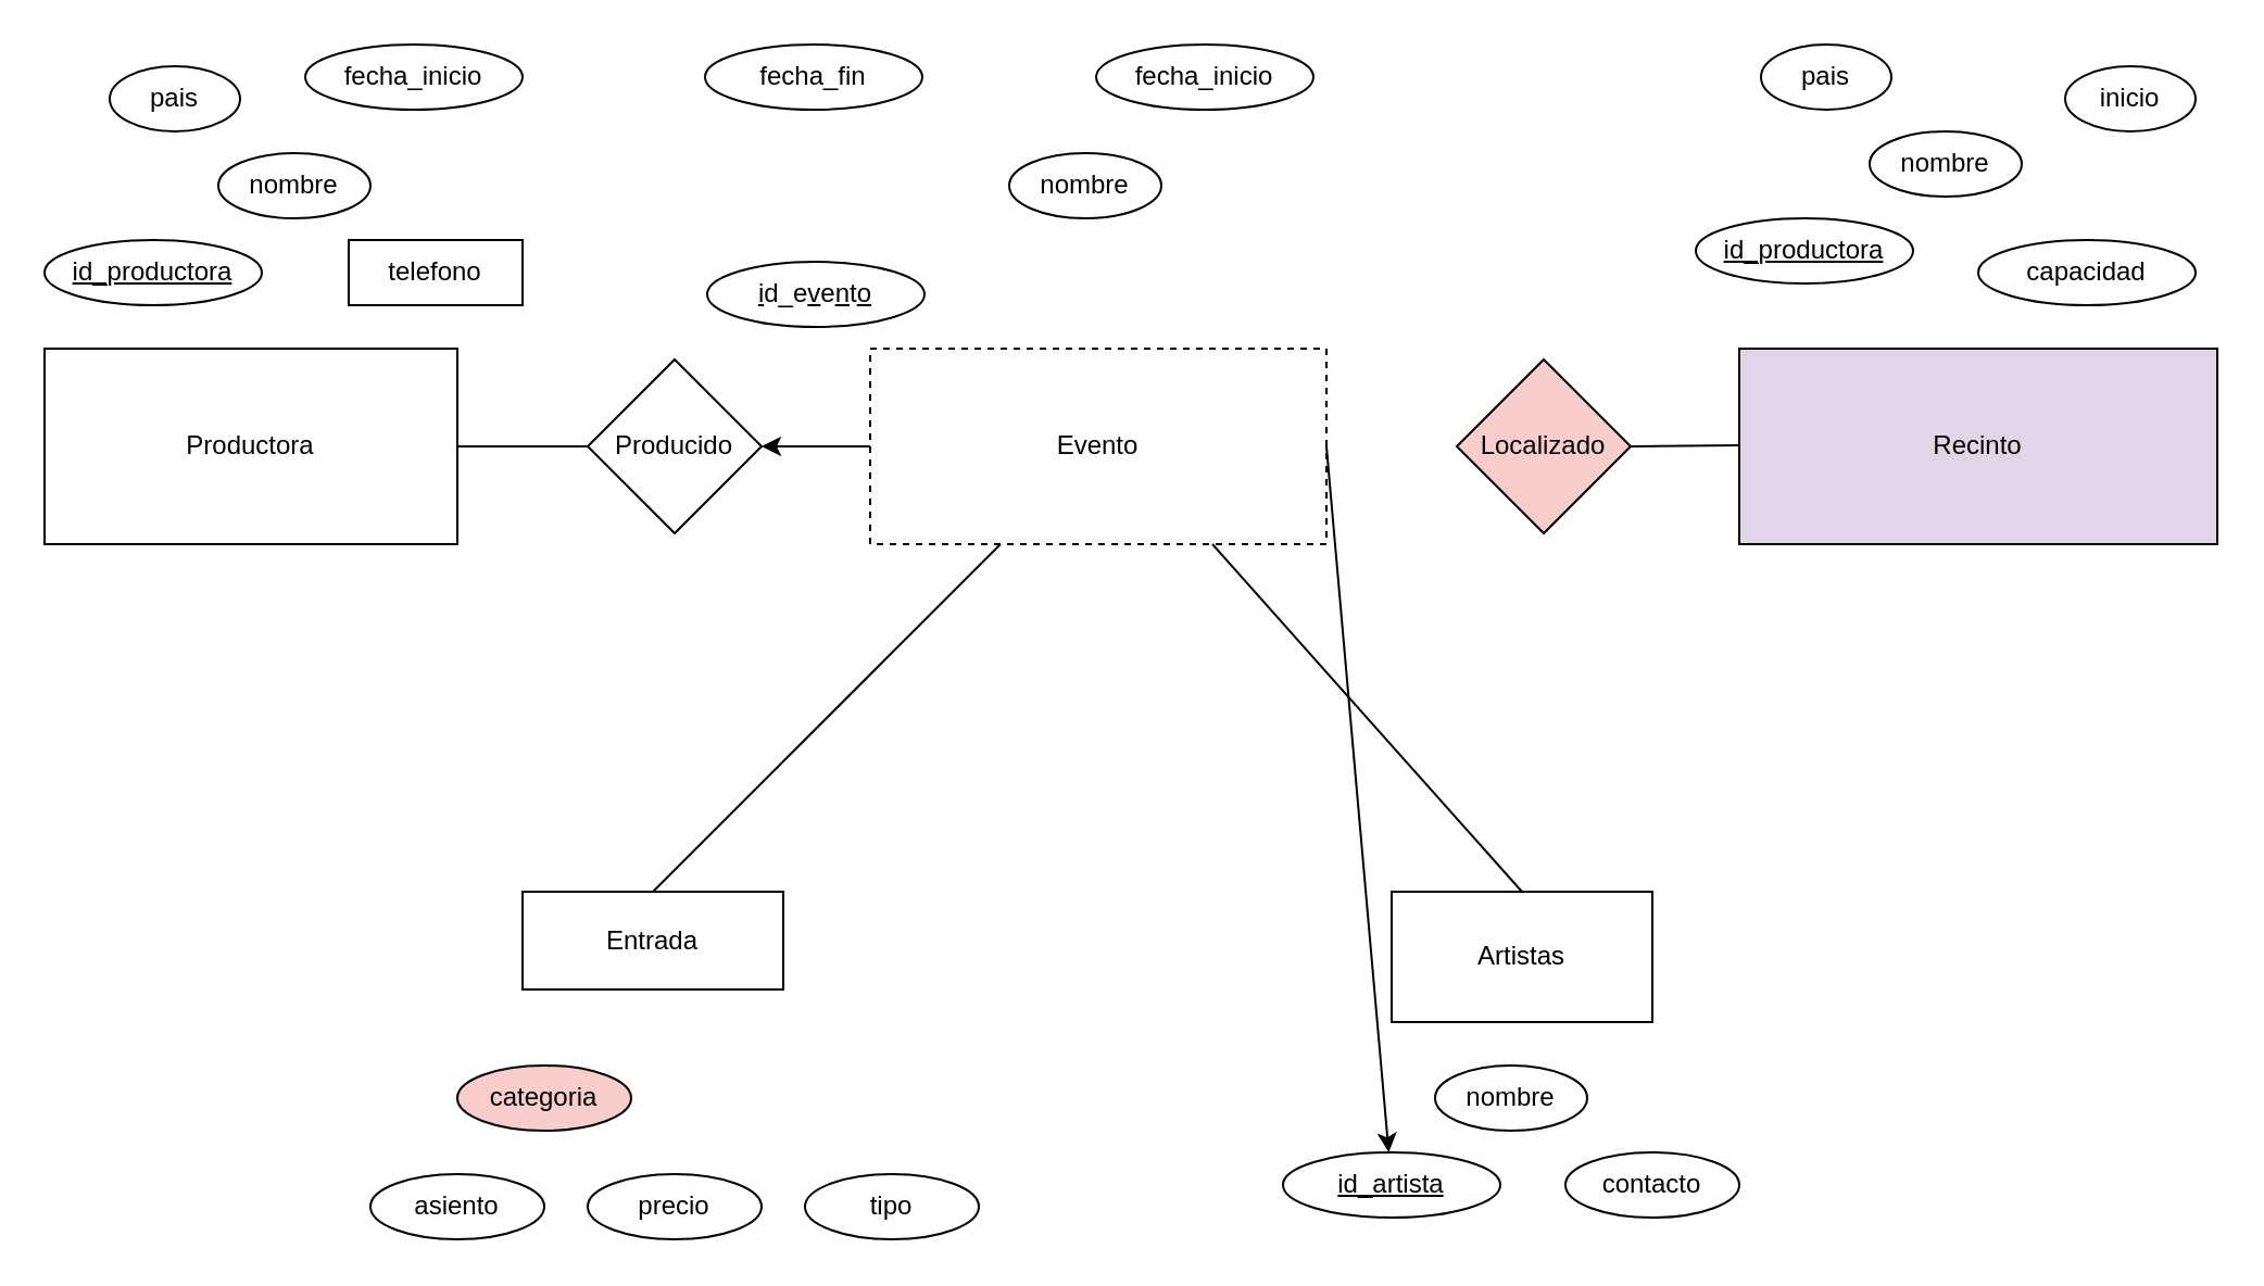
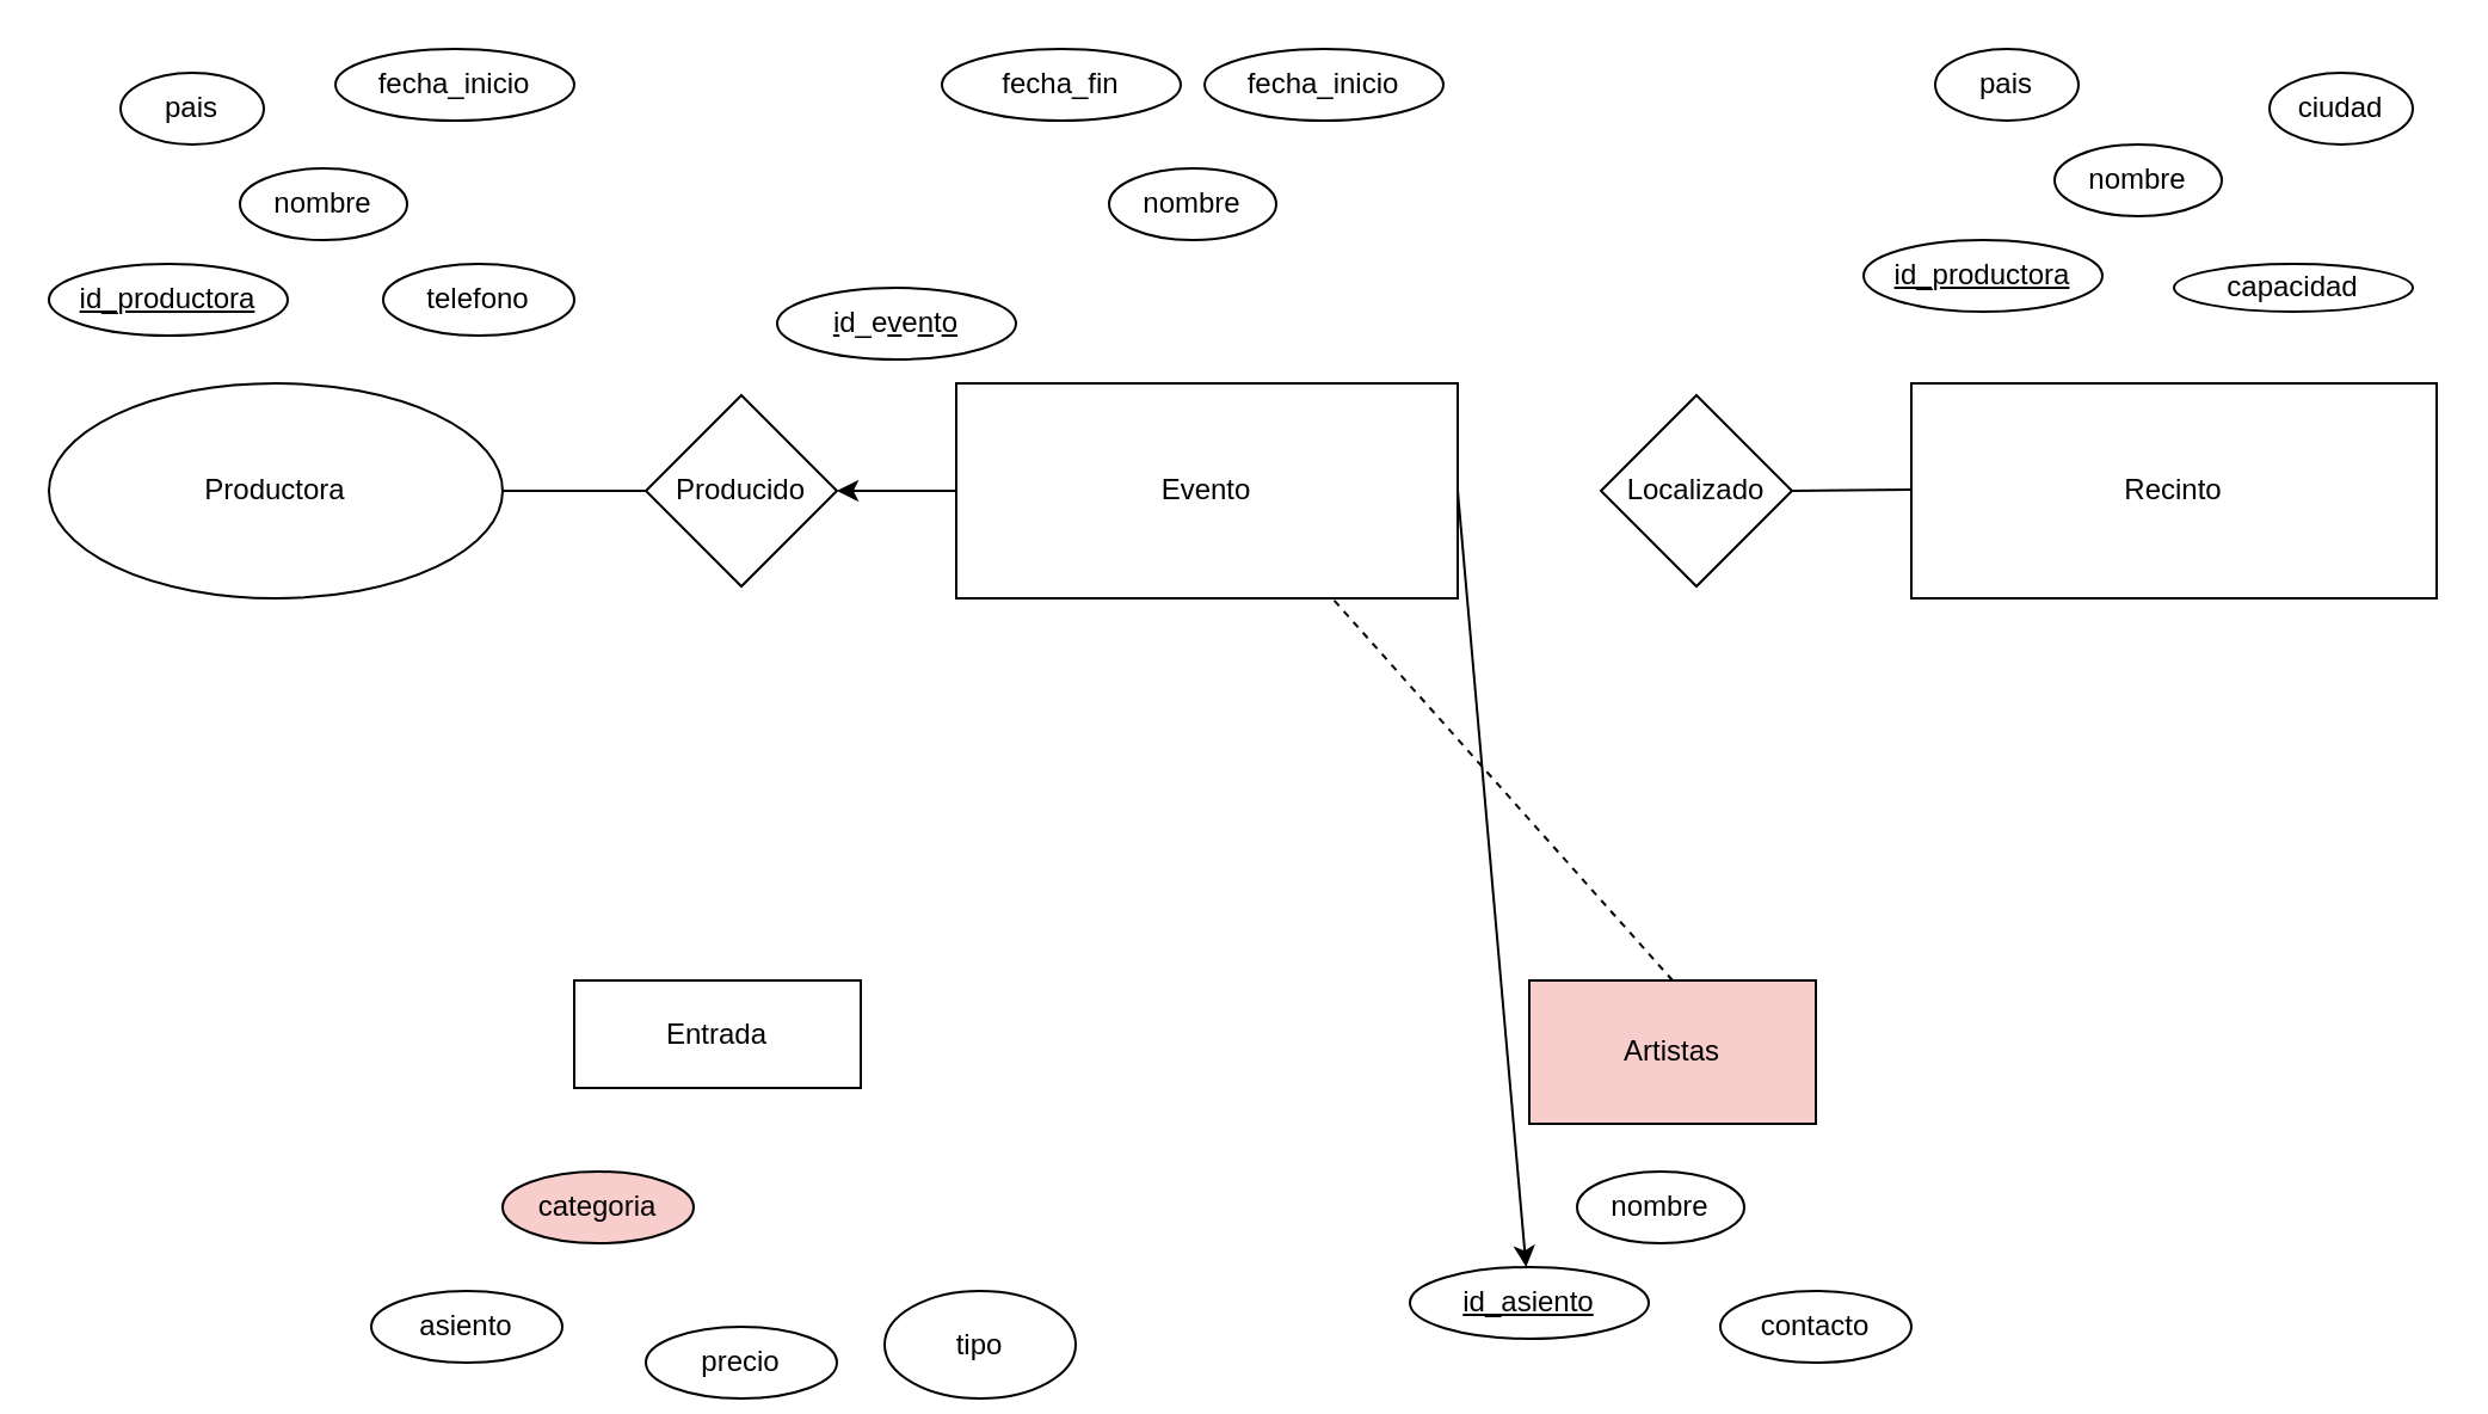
- <mxCell id="14" value="fecha_fin" style="ellipse;whiteSpace=wrap;html=1;" parent="1" vertex="1"><mxGeometry x="324" y="20" width="100" height="30" as="geometry" /></mxCell>
+ <mxCell id="14" value="fecha_fin" style="ellipse;whiteSpace=wrap;html=1;" parent="1" vertex="1"><mxGeometry x="394" y="20" width="100" height="30" as="geometry" /></mxCell>
- <mxCell id="19" value="inicio" style="ellipse;whiteSpace=wrap;html=1;" parent="1" vertex="1"><mxGeometry x="950" y="30" width="60" height="30" as="geometry" /></mxCell>
+ <mxCell id="19" value="ciudad" style="ellipse;whiteSpace=wrap;html=1;" parent="1" vertex="1"><mxGeometry x="950" y="30" width="60" height="30" as="geometry" /></mxCell>
- <mxCell id="11" value="telefono" style="whiteSpace=wrap;html=1;rounded=0;" parent="1" vertex="1"><mxGeometry x="160" y="110" width="80" height="30" as="geometry" /></mxCell>
+ <mxCell id="11" value="telefono" style="ellipse;whiteSpace=wrap;html=1;" parent="1" vertex="1"><mxGeometry x="160" y="110" width="80" height="30" as="geometry" /></mxCell>
- <mxCell id="20" value="capacidad" style="ellipse;whiteSpace=wrap;html=1;" parent="1" vertex="1"><mxGeometry x="910" y="110" width="100" height="30" as="geometry" /></mxCell>
+ <mxCell id="20" value="capacidad" style="ellipse;whiteSpace=wrap;html=1;" parent="1" vertex="1"><mxGeometry x="910" y="110" width="100" height="20" as="geometry" /></mxCell>
- <mxCell id="2" value="Productora" style="rounded=0;whiteSpace=wrap;html=1;" parent="1" vertex="1"><mxGeometry x="20" y="160" width="190" height="90" as="geometry" /></mxCell>
+ <mxCell id="2" value="Productora" style="ellipse;whiteSpace=wrap;html=1;" parent="1" vertex="1"><mxGeometry x="20" y="160" width="190" height="90" as="geometry" /></mxCell>
- <mxCell id="4" value="Evento" style="rounded=0;whiteSpace=wrap;html=1;dashed=1;" parent="1" vertex="1"><mxGeometry x="400" y="160" width="210" height="90" as="geometry" /></mxCell>
+ <mxCell id="4" value="Evento" style="rounded=0;whiteSpace=wrap;html=1;" parent="1" vertex="1"><mxGeometry x="400" y="160" width="210" height="90" as="geometry" /></mxCell>
- <mxCell id="22" value="Localizado" style="rhombus;whiteSpace=wrap;html=1;fillColor=#f8cecc;" parent="1" vertex="1"><mxGeometry x="670" y="165" width="80" height="80" as="geometry" /></mxCell>
+ <mxCell id="22" value="Localizado" style="rhombus;whiteSpace=wrap;html=1;" parent="1" vertex="1"><mxGeometry x="670" y="165" width="80" height="80" as="geometry" /></mxCell>
- <mxCell id="3" value="Recinto" style="rounded=0;whiteSpace=wrap;html=1;fillColor=#e1d5e7;" parent="1" vertex="1"><mxGeometry x="800" y="160" width="220" height="90" as="geometry" /></mxCell>
+ <mxCell id="3" value="Recinto" style="rounded=0;whiteSpace=wrap;html=1;" parent="1" vertex="1"><mxGeometry x="800" y="160" width="220" height="90" as="geometry" /></mxCell>
- <mxCell id="27" value="" style="endArrow=none;html=1;rounded=0;exitX=0.5;exitY=0;exitDx=0;exitDy=0;strokeWidth=1;" parent="1" source="5" target="4" edge="1"><mxGeometry width="50" height="50" relative="1" as="geometry"><mxPoint x="447" y="410" as="sourcePoint" /><mxPoint x="357" y="350" as="targetPoint" /></mxGeometry></mxCell>
- <mxCell id="31" value="" style="endArrow=none;html=1;rounded=0;exitX=0.5;exitY=0;exitDx=0;exitDy=0;strokeWidth=1;entryX=0.75;entryY=1;entryDx=0;entryDy=0;" edge="1" parent="1" source="6" target="4"><mxGeometry width="50" height="50" relative="1" as="geometry"><mxPoint x="310" y="420" as="sourcePoint" /><mxPoint x="470" y="260" as="targetPoint" /></mxGeometry></mxCell>
+ <mxCell id="31" value="" style="endArrow=none;html=1;rounded=0;exitX=0.5;exitY=0;exitDx=0;exitDy=0;strokeWidth=1;entryX=0.75;entryY=1;entryDx=0;entryDy=0;dashed=1;" edge="1" parent="1" source="6" target="4"><mxGeometry width="50" height="50" relative="1" as="geometry"><mxPoint x="310" y="420" as="sourcePoint" /><mxPoint x="470" y="260" as="targetPoint" /></mxGeometry></mxCell>
- <mxCell id="6" value="Artistas" style="rounded=0;whiteSpace=wrap;html=1;" parent="1" vertex="1"><mxGeometry x="640" y="410" width="120" height="60" as="geometry" /></mxCell>
+ <mxCell id="6" value="Artistas" style="rounded=0;whiteSpace=wrap;html=1;fillColor=#f8cecc;" parent="1" vertex="1"><mxGeometry x="640" y="410" width="120" height="60" as="geometry" /></mxCell>
- <mxCell id="28" value="&lt;u&gt;id_artista&lt;/u&gt;" style="ellipse;whiteSpace=wrap;html=1;" parent="1" vertex="1"><mxGeometry x="590" y="530" width="100" height="30" as="geometry" /></mxCell>
+ <mxCell id="28" value="&lt;u&gt;id_asiento&lt;/u&gt;" style="ellipse;whiteSpace=wrap;html=1;" parent="1" vertex="1"><mxGeometry x="590" y="530" width="100" height="30" as="geometry" /></mxCell>
- <mxCell id="30" value="contacto" style="ellipse;whiteSpace=wrap;html=1;" parent="1" vertex="1"><mxGeometry x="720" y="530" width="80" height="30" as="geometry" /></mxCell>
+ <mxCell id="30" value="contacto" style="ellipse;whiteSpace=wrap;html=1;" parent="1" vertex="1"><mxGeometry x="720" y="540" width="80" height="30" as="geometry" /></mxCell>
- <mxCell id="33" value="asiento" style="ellipse;whiteSpace=wrap;html=1;" vertex="1" parent="1"><mxGeometry x="170" y="540" width="80" height="30" as="geometry" /></mxCell>
+ <mxCell id="33" value="asiento" style="ellipse;whiteSpace=wrap;html=1;" vertex="1" parent="1"><mxGeometry x="155" y="540" width="80" height="30" as="geometry" /></mxCell>
- <mxCell id="34" value="precio" style="ellipse;whiteSpace=wrap;html=1;" vertex="1" parent="1"><mxGeometry x="270" y="540" width="80" height="30" as="geometry" /></mxCell>
+ <mxCell id="34" value="precio" style="ellipse;whiteSpace=wrap;html=1;" vertex="1" parent="1"><mxGeometry x="270" y="555" width="80" height="30" as="geometry" /></mxCell>
- <mxCell id="35" value="tipo" style="ellipse;whiteSpace=wrap;html=1;" vertex="1" parent="1"><mxGeometry x="370" y="540" width="80" height="30" as="geometry" /></mxCell>
+ <mxCell id="35" value="tipo" style="ellipse;whiteSpace=wrap;html=1;" vertex="1" parent="1"><mxGeometry x="370" y="540" width="80" height="45" as="geometry" /></mxCell>
